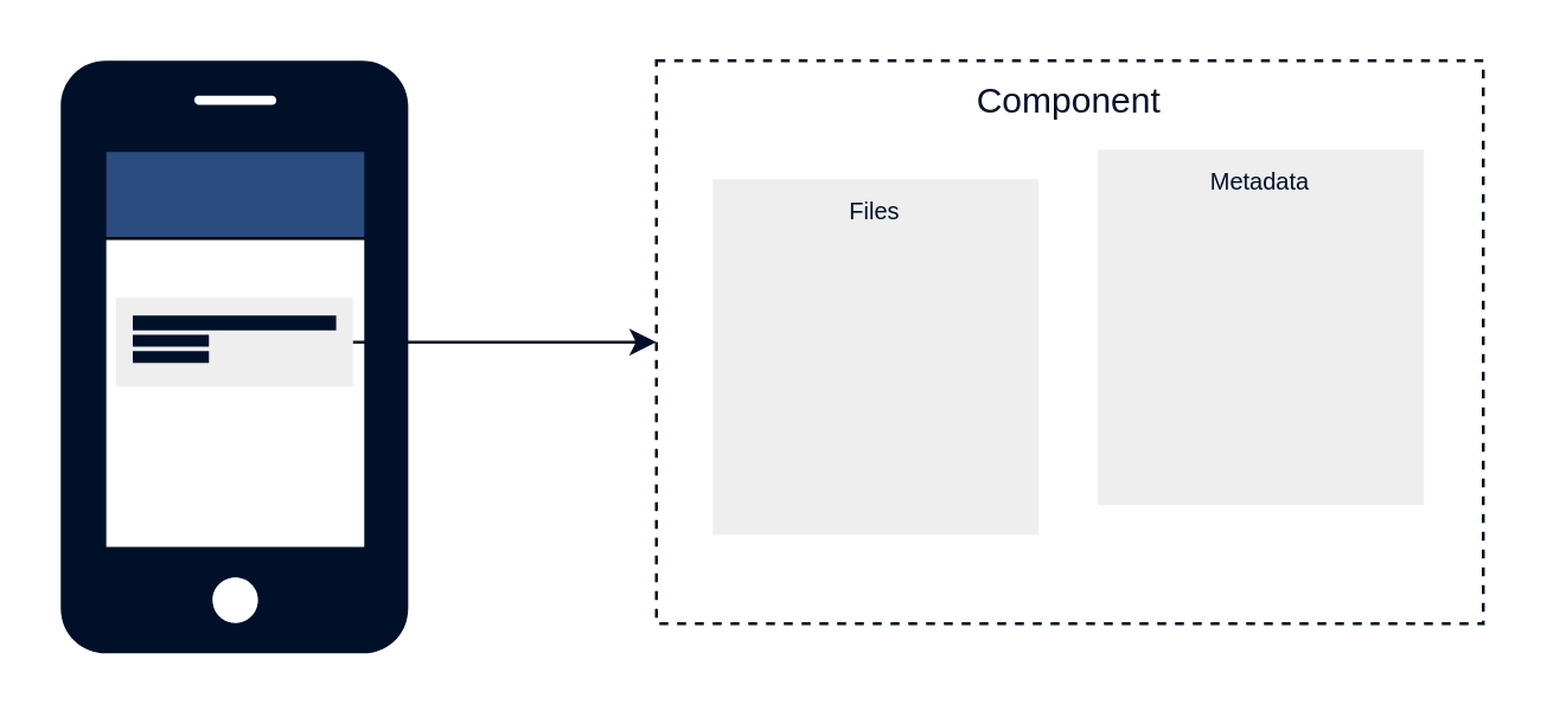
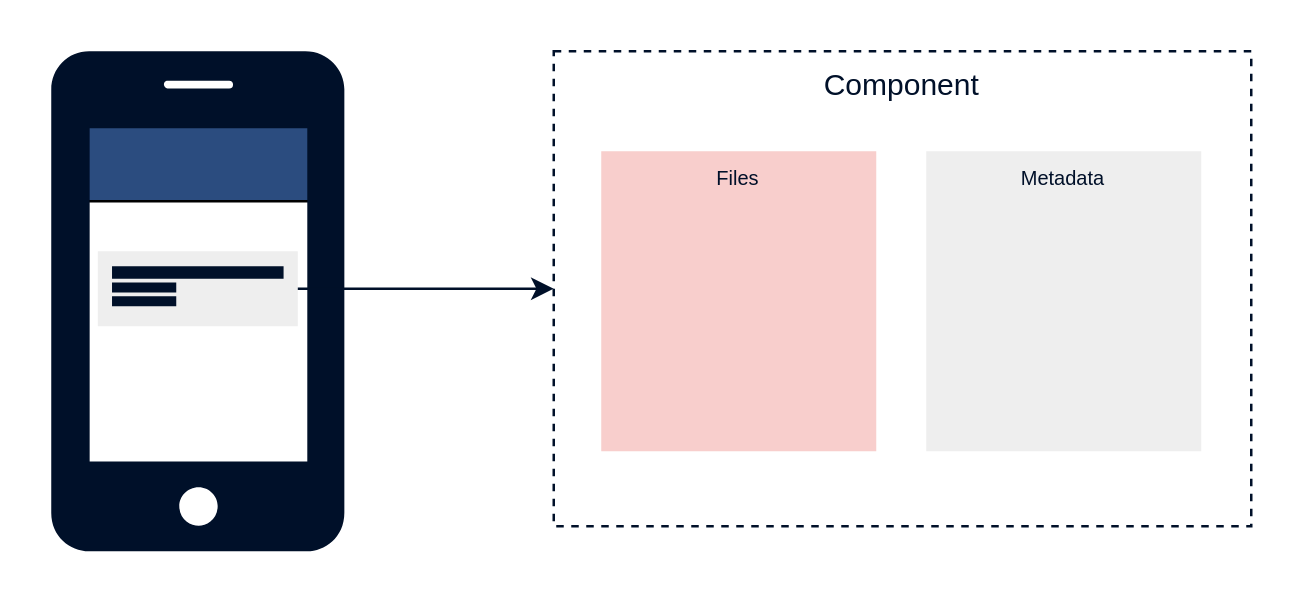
- <mxCell id="11" value="Metadata" style="rounded=0;whiteSpace=wrap;html=1;dashed=1;fontFamily=Helvetica;fontColor=#001029;fillColor=#EEEEEE;strokeColor=none;verticalAlign=top;fontSize=8;" vertex="1" parent="1"><mxGeometry x="370" y="50" width="110" height="120" as="geometry" /></mxCell>
+ <mxCell id="11" value="Metadata" style="rounded=0;whiteSpace=wrap;html=1;dashed=1;fontFamily=Helvetica;fontColor=#001029;fillColor=#EEEEEE;strokeColor=none;verticalAlign=top;fontSize=8;" vertex="1" parent="1"><mxGeometry x="370" y="60" width="110" height="120" as="geometry" /></mxCell>
- <mxCell id="10" value="Files" style="rounded=0;whiteSpace=wrap;html=1;dashed=1;fontFamily=Helvetica;fontColor=#001029;fillColor=#EEEEEE;strokeColor=none;verticalAlign=top;fontSize=8;" vertex="1" parent="1"><mxGeometry x="240" y="60" width="110" height="120" as="geometry" /></mxCell>
+ <mxCell id="10" value="Files" style="rounded=0;whiteSpace=wrap;html=1;dashed=1;fontFamily=Helvetica;fontColor=#001029;fillColor=#f8cecc;strokeColor=none;verticalAlign=top;fontSize=8;" vertex="1" parent="1"><mxGeometry x="240" y="60" width="110" height="120" as="geometry" /></mxCell>
